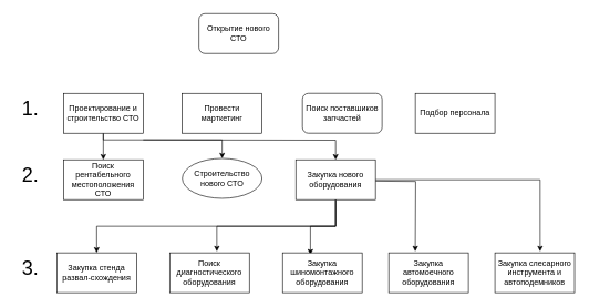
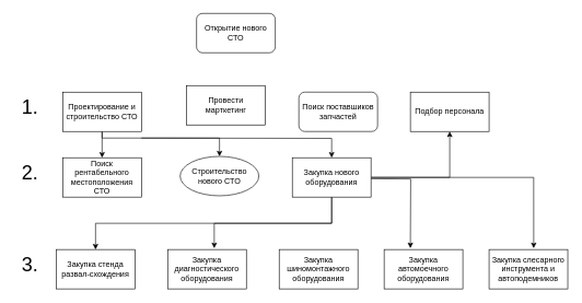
- <mxCell id="7" value="Провести марткетинг" style="rounded=0;whiteSpace=wrap;html=1;" vertex="1" parent="1"><mxGeometry x="274" y="140" width="120" height="60" as="geometry" /></mxCell>
+ <mxCell id="7" value="Провести марткетинг" style="rounded=0;whiteSpace=wrap;html=1;" vertex="1" parent="1"><mxGeometry x="284" y="130" width="120" height="60" as="geometry" /></mxCell>
- <mxCell id="16" value="" style="edgeStyle=orthogonalEdgeStyle;rounded=0;orthogonalLoop=1;jettySize=auto;html=1;entryX=0.35;entryY=0.05;entryDx=0;entryDy=0;entryPerimeter=0;" edge="1" parent="1" source="19" target="24"><mxGeometry relative="1" as="geometry" /></mxCell>
+ <mxCell id="16" value="" style="edgeStyle=orthogonalEdgeStyle;rounded=0;orthogonalLoop=1;jettySize=auto;html=1;" edge="1" parent="1" source="19" target="9"><mxGeometry relative="1" as="geometry" /></mxCell>
- <mxCell id="21" value="Поиск диагностического оборудования" style="rounded=0;whiteSpace=wrap;html=1;" vertex="1" parent="1"><mxGeometry x="255" y="380" width="120" height="60" as="geometry" /></mxCell>
+ <mxCell id="21" value="Закупка диагностического оборудования" style="rounded=0;whiteSpace=wrap;html=1;" vertex="1" parent="1"><mxGeometry x="255" y="380" width="120" height="60" as="geometry" /></mxCell>
